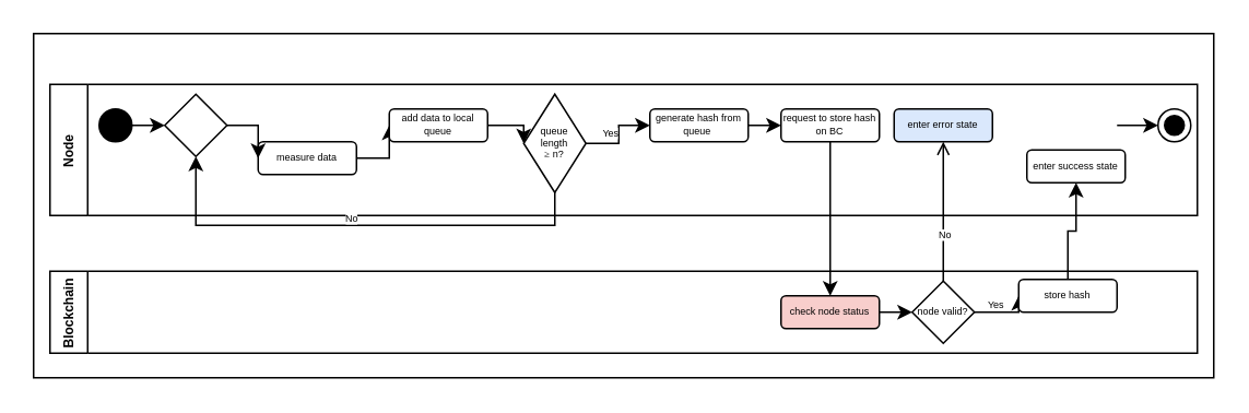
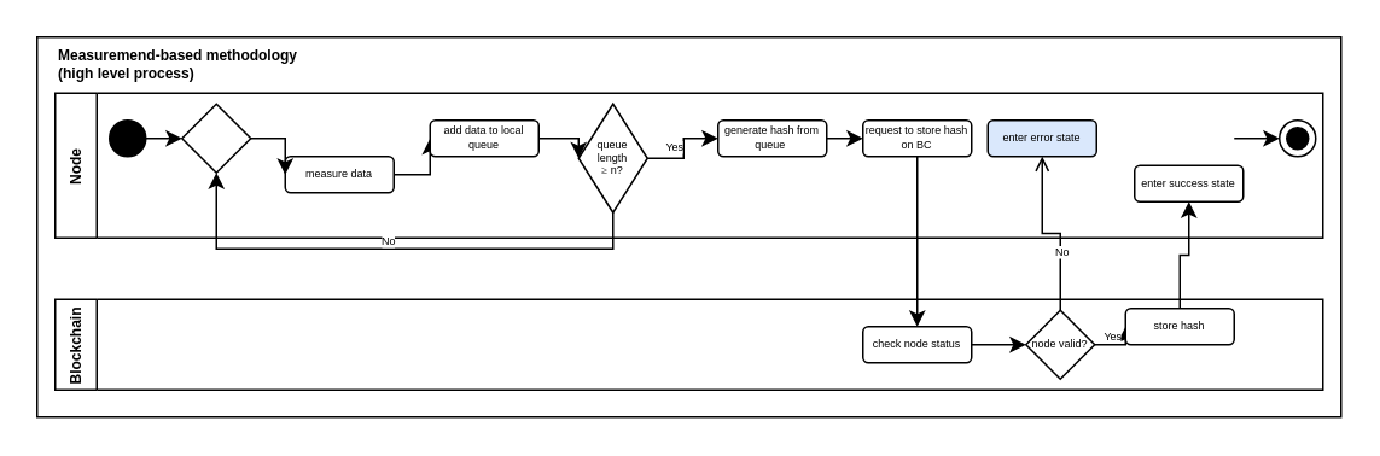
+ <mxCell id="30" value="Measuremend-based methodology (high level process)" style="text;html=1;strokeColor=none;fillColor=none;align=left;verticalAlign=middle;whiteSpace=wrap;rounded=0;fontSize=8;fontStyle=1" parent="1" vertex="1"><mxGeometry x="30" y="20" width="150" height="30" as="geometry" /></mxCell>
- <mxCell id="25" value="check node status" style="rounded=1;whiteSpace=wrap;html=1;fontSize=6;fillColor=#f8cecc;" parent="23" vertex="1"><mxGeometry x="446" y="15" width="60" height="20" as="geometry" /></mxCell>
+ <mxCell id="25" value="check node status" style="rounded=1;whiteSpace=wrap;html=1;fontSize=6;" parent="23" vertex="1"><mxGeometry x="446" y="15" width="60" height="20" as="geometry" /></mxCell>
- <mxCell id="28" value="node valid?" style="rhombus;whiteSpace=wrap;html=1;fontSize=6;aspect=fixed;" parent="23" vertex="1"><mxGeometry x="526" y="6" width="38" height="38" as="geometry" /></mxCell>
+ <mxCell id="28" value="node valid?" style="rhombus;whiteSpace=wrap;html=1;fontSize=6;aspect=fixed;" parent="23" vertex="1"><mxGeometry x="536" y="6" width="38" height="38" as="geometry" /></mxCell>
